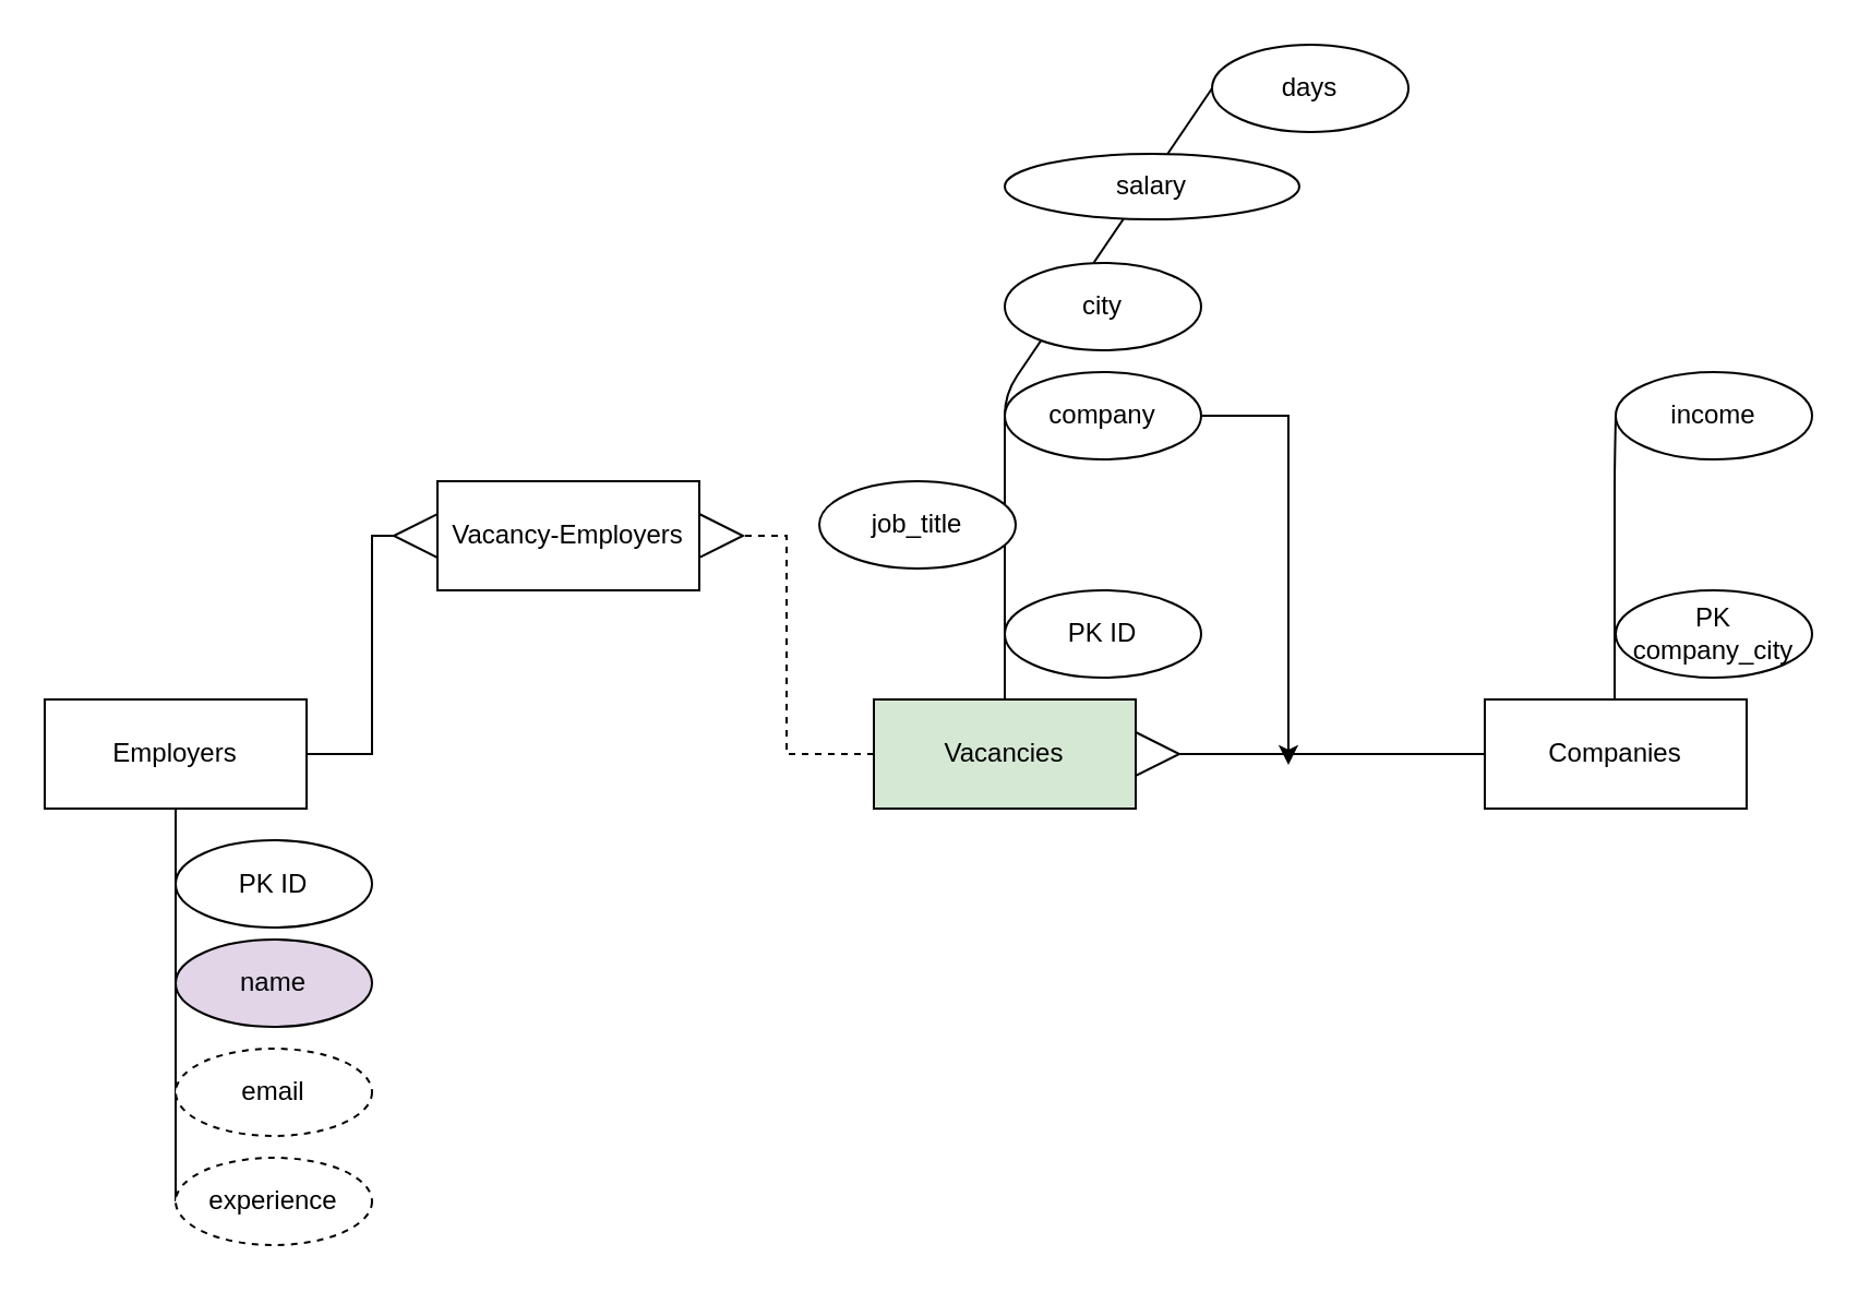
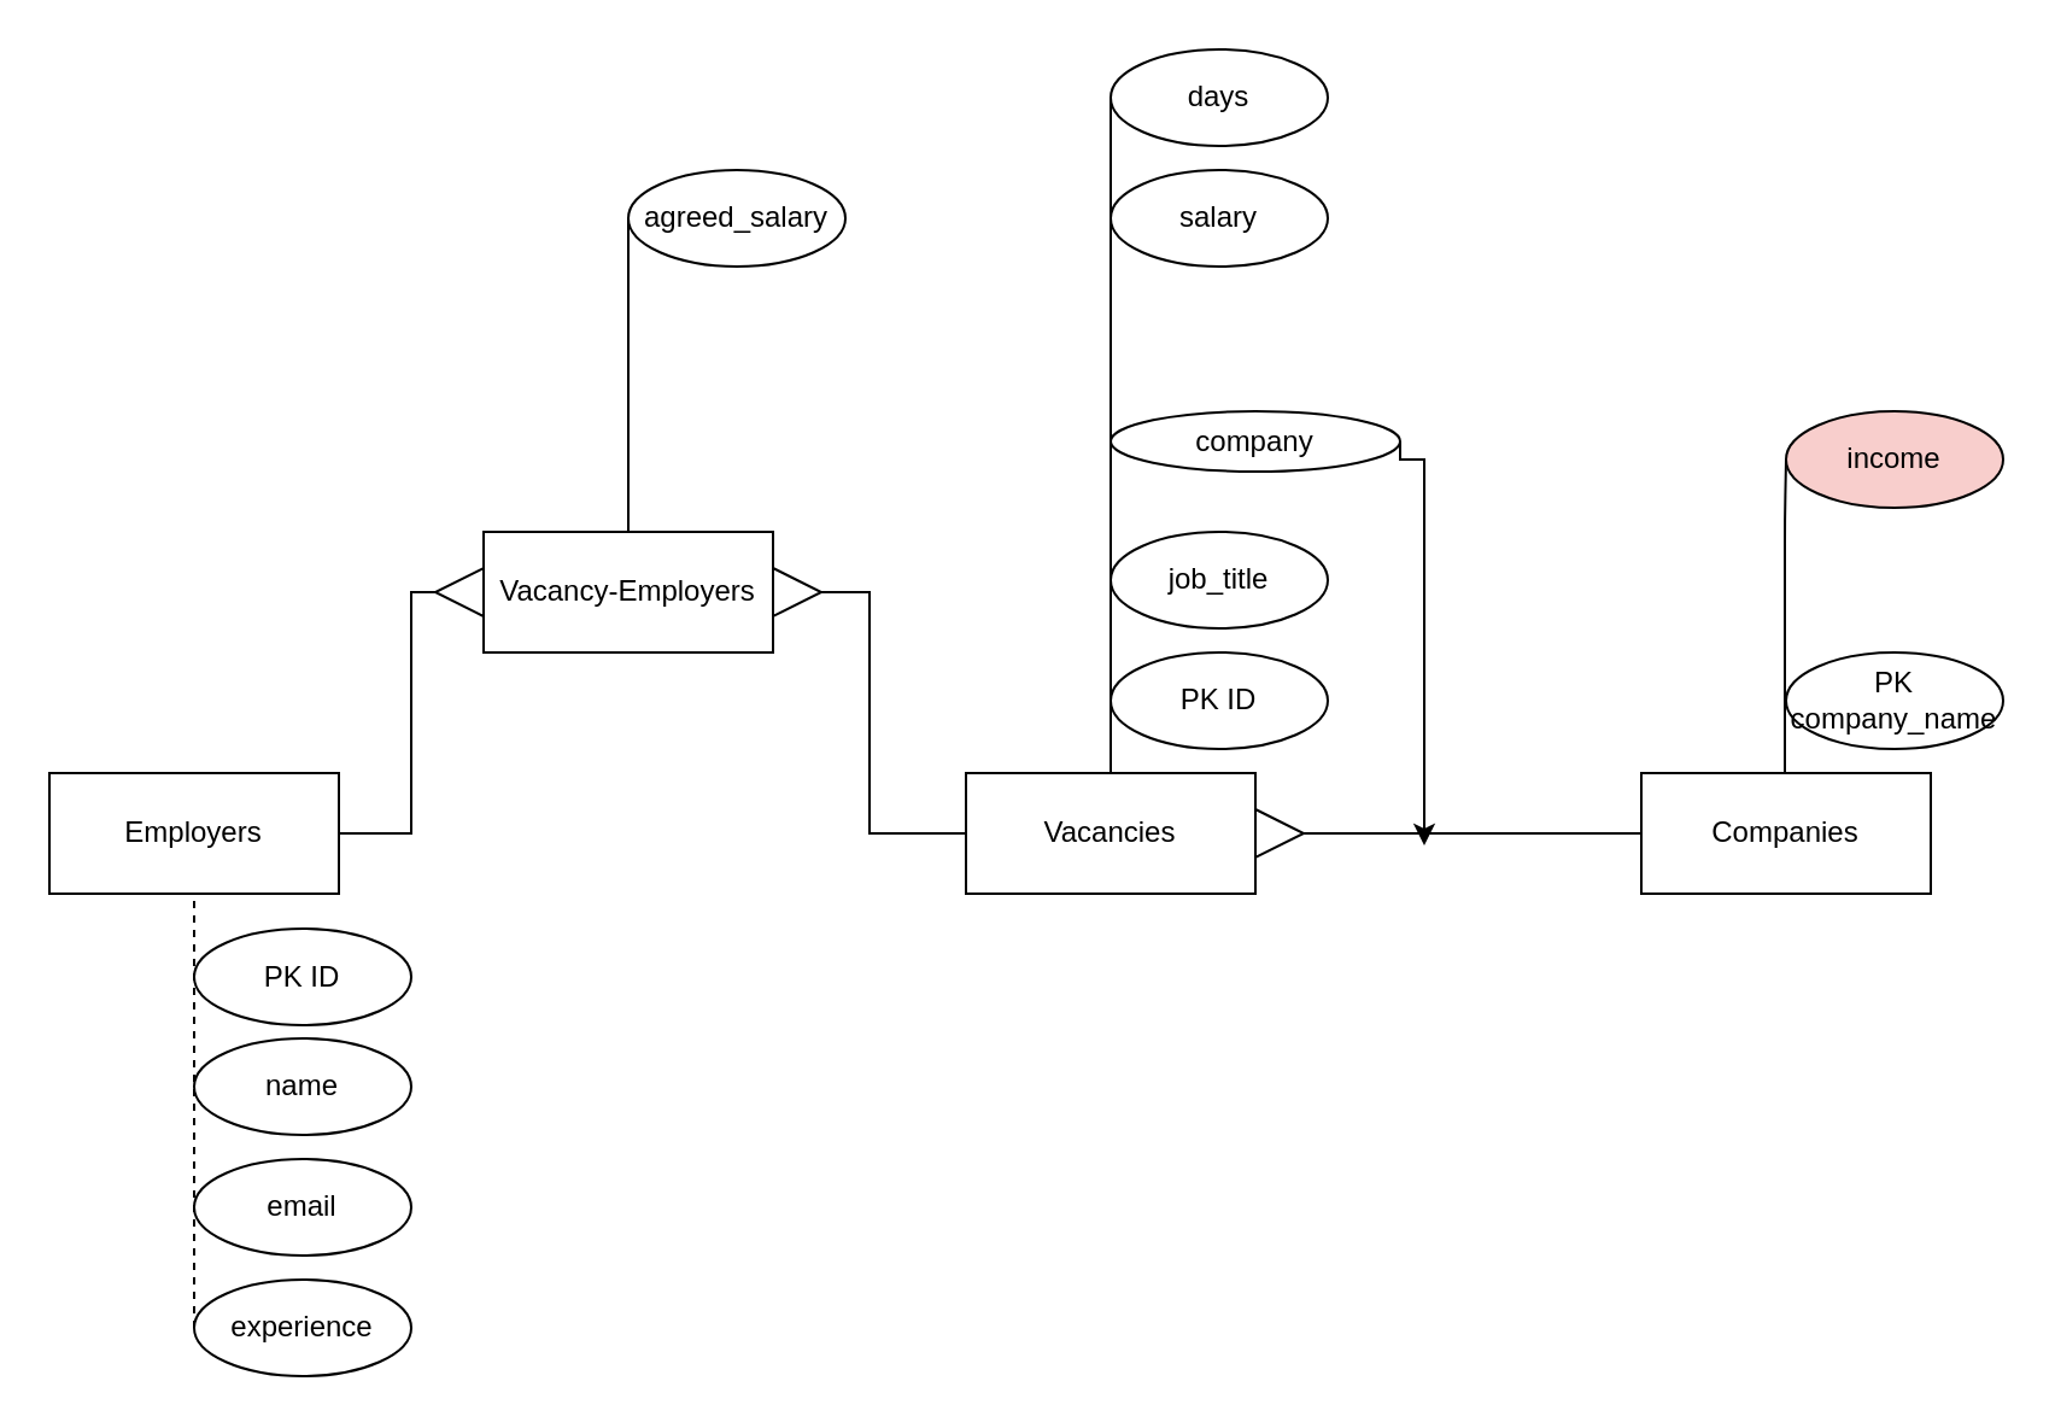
- <mxCell id="11" value="days" style="ellipse;whiteSpace=wrap;html=1;" vertex="1" parent="1"><mxGeometry x="555" y="20" width="90" height="40" as="geometry" /></mxCell>
+ <mxCell id="11" value="days" style="ellipse;whiteSpace=wrap;html=1;" vertex="1" parent="1"><mxGeometry x="460" y="20" width="90" height="40" as="geometry" /></mxCell>
- <mxCell id="10" value="salary" style="ellipse;whiteSpace=wrap;html=1;" vertex="1" parent="1"><mxGeometry x="460" y="70" width="135" height="30" as="geometry" /></mxCell>
+ <mxCell id="10" value="salary" style="ellipse;whiteSpace=wrap;html=1;" vertex="1" parent="1"><mxGeometry x="460" y="70" width="90" height="40" as="geometry" /></mxCell>
+ <mxCell id="29" value="agreed_salary" style="ellipse;whiteSpace=wrap;html=1;" vertex="1" parent="1"><mxGeometry x="260" y="70" width="90" height="40" as="geometry" /></mxCell>
- <mxCell id="8" value="city" style="ellipse;whiteSpace=wrap;html=1;" vertex="1" parent="1"><mxGeometry x="460" y="120" width="90" height="40" as="geometry" /></mxCell>
+ <mxCell id="23" value="" style="endArrow=none;html=1;exitX=0.5;exitY=0;exitDx=0;exitDy=0;entryX=0;entryY=0.5;entryDx=0;entryDy=0;" edge="1" parent="1" source="20" target="29"><mxGeometry width="50" height="50" relative="1" as="geometry"><mxPoint x="770" y="220" as="sourcePoint" /><mxPoint x="820" y="170" as="targetPoint" /></mxGeometry></mxCell>
- <mxCell id="7" value="company" style="ellipse;whiteSpace=wrap;html=1;" vertex="1" parent="1"><mxGeometry x="460" y="170" width="90" height="40" as="geometry" /></mxCell>
+ <mxCell id="7" value="company" style="ellipse;whiteSpace=wrap;html=1;" vertex="1" parent="1"><mxGeometry x="460" y="170" width="120" height="25" as="geometry" /></mxCell>
- <mxCell id="15" value="income" style="ellipse;whiteSpace=wrap;html=1;" vertex="1" parent="1"><mxGeometry x="740" y="170" width="90" height="40" as="geometry" /></mxCell>
+ <mxCell id="15" value="income" style="ellipse;whiteSpace=wrap;html=1;fillColor=#f8cecc;" vertex="1" parent="1"><mxGeometry x="740" y="170" width="90" height="40" as="geometry" /></mxCell>
- <mxCell id="6" value="job_title" style="ellipse;whiteSpace=wrap;html=1;" vertex="1" parent="1"><mxGeometry x="375" y="220" width="90" height="40" as="geometry" /></mxCell>
+ <mxCell id="6" value="job_title" style="ellipse;whiteSpace=wrap;html=1;" vertex="1" parent="1"><mxGeometry x="460" y="220" width="90" height="40" as="geometry" /></mxCell>
- <mxCell id="14" value="PK company_city" style="ellipse;whiteSpace=wrap;html=1;" vertex="1" parent="1"><mxGeometry x="740" y="270" width="90" height="40" as="geometry" /></mxCell>
+ <mxCell id="14" value="PK company_name" style="ellipse;whiteSpace=wrap;html=1;" vertex="1" parent="1"><mxGeometry x="740" y="270" width="90" height="40" as="geometry" /></mxCell>
- <mxCell id="2" style="edgeStyle=orthogonalEdgeStyle;rounded=0;orthogonalLoop=1;jettySize=auto;html=1;entryX=1;entryY=0.5;entryDx=0;entryDy=0;dashed=1;" edge="1" parent="1" source="3" target="20"><mxGeometry relative="1" as="geometry" /></mxCell>
+ <mxCell id="2" style="edgeStyle=orthogonalEdgeStyle;rounded=0;orthogonalLoop=1;jettySize=auto;html=1;entryX=1;entryY=0.5;entryDx=0;entryDy=0;" edge="1" parent="1" source="3" target="20"><mxGeometry relative="1" as="geometry" /></mxCell>
- <mxCell id="3" value="Vacancies" style="rounded=0;whiteSpace=wrap;html=1;fillColor=#d5e8d4;" vertex="1" parent="1"><mxGeometry x="400" y="320" width="120" height="50" as="geometry" /></mxCell>
+ <mxCell id="3" value="Vacancies" style="rounded=0;whiteSpace=wrap;html=1;" vertex="1" parent="1"><mxGeometry x="400" y="320" width="120" height="50" as="geometry" /></mxCell>
- <mxCell id="27" value="name" style="ellipse;whiteSpace=wrap;html=1;fillColor=#e1d5e7;" vertex="1" parent="1"><mxGeometry x="80" y="430" width="90" height="40" as="geometry" /></mxCell>
+ <mxCell id="27" value="name" style="ellipse;whiteSpace=wrap;html=1;" vertex="1" parent="1"><mxGeometry x="80" y="430" width="90" height="40" as="geometry" /></mxCell>
- <mxCell id="30" value="email" style="ellipse;whiteSpace=wrap;html=1;dashed=1;" vertex="1" parent="1"><mxGeometry x="80" y="480" width="90" height="40" as="geometry" /></mxCell>
+ <mxCell id="30" value="email" style="ellipse;whiteSpace=wrap;html=1;" vertex="1" parent="1"><mxGeometry x="80" y="480" width="90" height="40" as="geometry" /></mxCell>
- <mxCell id="28" value="" style="endArrow=none;html=1;entryX=0.5;entryY=1;entryDx=0;entryDy=0;exitX=0;exitY=0.5;exitDx=0;exitDy=0;" edge="1" parent="1" source="31" target="22"><mxGeometry width="50" height="50" relative="1" as="geometry"><mxPoint x="80" y="540" as="sourcePoint" /><mxPoint x="820" y="170" as="targetPoint" /></mxGeometry></mxCell>
+ <mxCell id="28" value="" style="endArrow=none;html=1;entryX=0.5;entryY=1;entryDx=0;entryDy=0;exitX=0;exitY=0.5;exitDx=0;exitDy=0;dashed=1;" edge="1" parent="1" source="31" target="22"><mxGeometry width="50" height="50" relative="1" as="geometry"><mxPoint x="80" y="540" as="sourcePoint" /><mxPoint x="820" y="170" as="targetPoint" /></mxGeometry></mxCell>
- <mxCell id="31" value="&lt;div&gt;experience&lt;/div&gt;" style="ellipse;whiteSpace=wrap;html=1;dashed=1;" vertex="1" parent="1"><mxGeometry x="80" y="530" width="90" height="40" as="geometry" /></mxCell>
+ <mxCell id="31" value="&lt;div&gt;experience&lt;/div&gt;" style="ellipse;whiteSpace=wrap;html=1;" vertex="1" parent="1"><mxGeometry x="80" y="530" width="90" height="40" as="geometry" /></mxCell>
